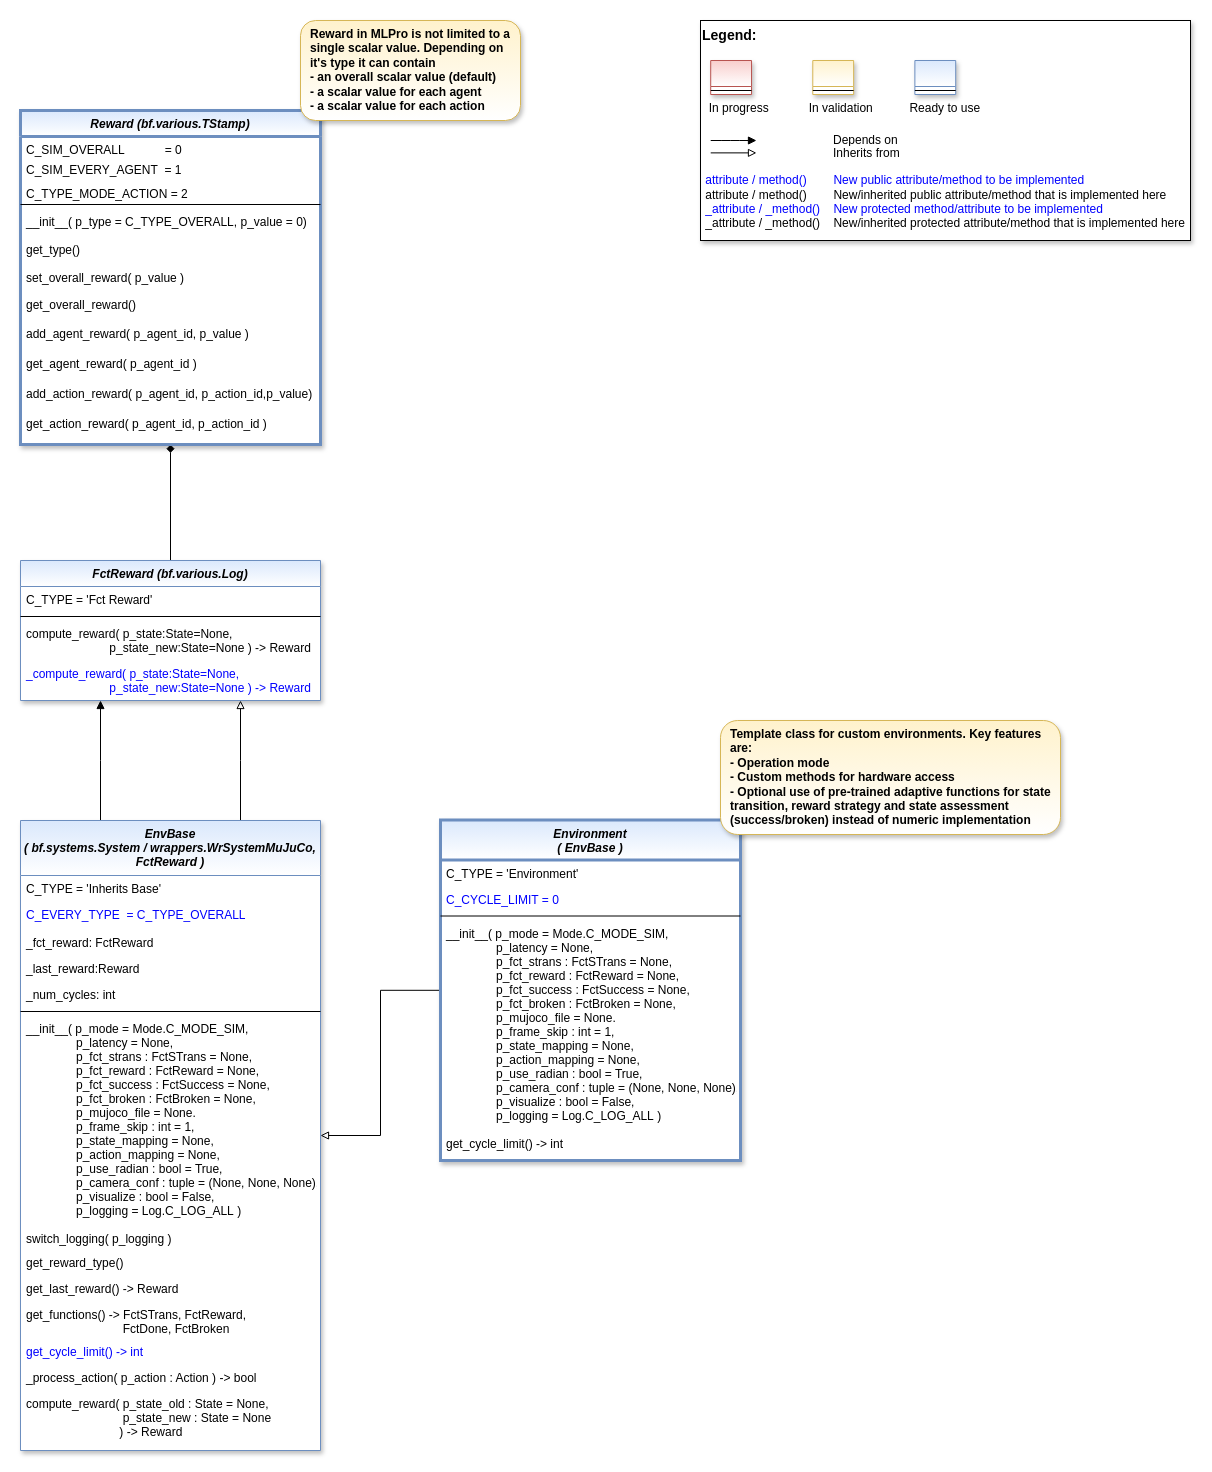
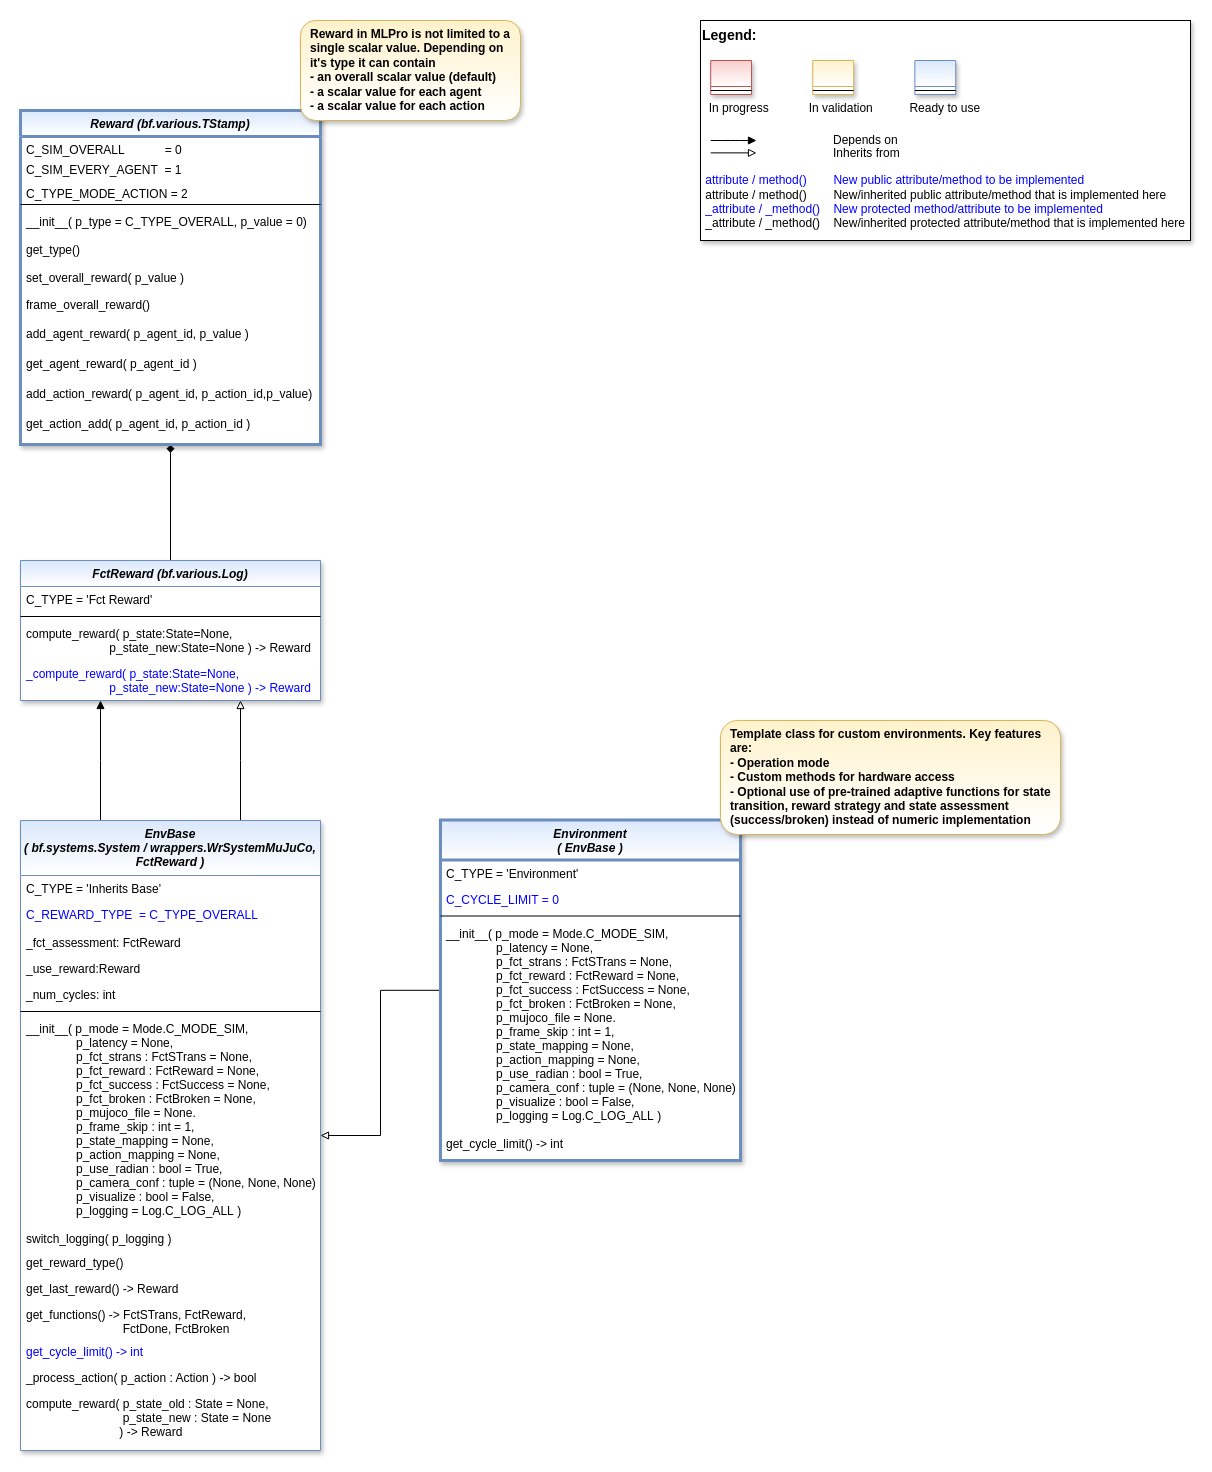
- <mxCell id="51" value="get_overall_reward()" style="text;align=left;verticalAlign=top;spacingLeft=4;spacingRight=4;overflow=hidden;rotatable=0;points=[[0,0.5],[1,0.5]];portConstraint=eastwest;" parent="43" vertex="1"><mxGeometry y="181" width="300" height="29" as="geometry" /></mxCell>
+ <mxCell id="51" value="frame_overall_reward()" style="text;align=left;verticalAlign=top;spacingLeft=4;spacingRight=4;overflow=hidden;rotatable=0;points=[[0,0.5],[1,0.5]];portConstraint=eastwest;" parent="43" vertex="1"><mxGeometry y="181" width="300" height="29" as="geometry" /></mxCell>
- <mxCell id="55" value="get_action_reward( p_agent_id, p_action_id )" style="text;align=left;verticalAlign=top;spacingLeft=4;spacingRight=4;overflow=hidden;rotatable=0;points=[[0,0.5],[1,0.5]];portConstraint=eastwest;" parent="43" vertex="1"><mxGeometry y="300" width="300" height="34" as="geometry" /></mxCell>
+ <mxCell id="55" value="get_action_add( p_agent_id, p_action_id )" style="text;align=left;verticalAlign=top;spacingLeft=4;spacingRight=4;overflow=hidden;rotatable=0;points=[[0,0.5],[1,0.5]];portConstraint=eastwest;" parent="43" vertex="1"><mxGeometry y="300" width="300" height="34" as="geometry" /></mxCell>
- <mxCell id="7" value="C_EVERY_TYPE  = C_TYPE_OVERALL" style="text;align=left;verticalAlign=top;spacingLeft=4;spacingRight=4;overflow=hidden;rotatable=0;points=[[0,0.5],[1,0.5]];portConstraint=eastwest;fontColor=#0000FF;" parent="5" vertex="1"><mxGeometry y="81" width="300" height="28" as="geometry" /></mxCell>
+ <mxCell id="7" value="C_REWARD_TYPE  = C_TYPE_OVERALL" style="text;align=left;verticalAlign=top;spacingLeft=4;spacingRight=4;overflow=hidden;rotatable=0;points=[[0,0.5],[1,0.5]];portConstraint=eastwest;fontColor=#0000FF;" parent="5" vertex="1"><mxGeometry y="81" width="300" height="28" as="geometry" /></mxCell>
- <mxCell id="8" value="_fct_reward: FctReward" style="text;align=left;verticalAlign=top;spacingLeft=4;spacingRight=4;overflow=hidden;rotatable=0;points=[[0,0.5],[1,0.5]];portConstraint=eastwest;" parent="5" vertex="1"><mxGeometry y="109" width="300" height="26" as="geometry" /></mxCell>
+ <mxCell id="8" value="_fct_assessment: FctReward" style="text;align=left;verticalAlign=top;spacingLeft=4;spacingRight=4;overflow=hidden;rotatable=0;points=[[0,0.5],[1,0.5]];portConstraint=eastwest;" parent="5" vertex="1"><mxGeometry y="109" width="300" height="26" as="geometry" /></mxCell>
- <mxCell id="9" value="_last_reward:Reward" style="text;align=left;verticalAlign=top;spacingLeft=4;spacingRight=4;overflow=hidden;rotatable=0;points=[[0,0.5],[1,0.5]];portConstraint=eastwest;" parent="5" vertex="1"><mxGeometry y="135" width="300" height="26" as="geometry" /></mxCell>
+ <mxCell id="9" value="_use_reward:Reward" style="text;align=left;verticalAlign=top;spacingLeft=4;spacingRight=4;overflow=hidden;rotatable=0;points=[[0,0.5],[1,0.5]];portConstraint=eastwest;" parent="5" vertex="1"><mxGeometry y="135" width="300" height="26" as="geometry" /></mxCell>
